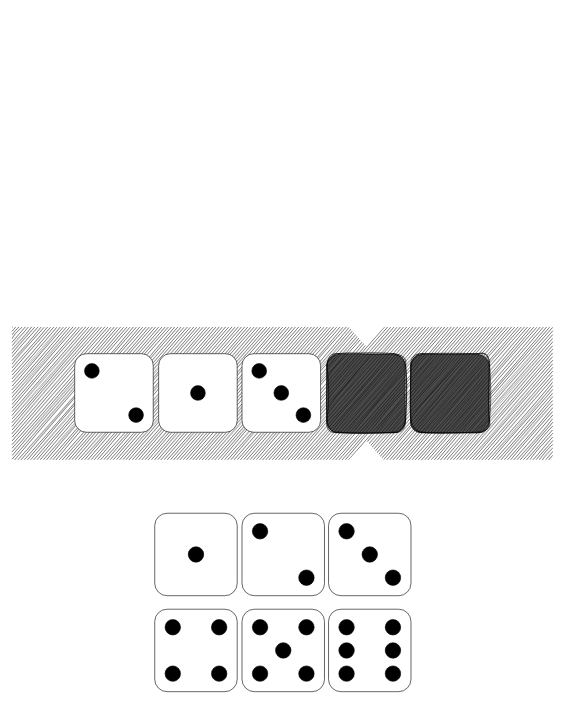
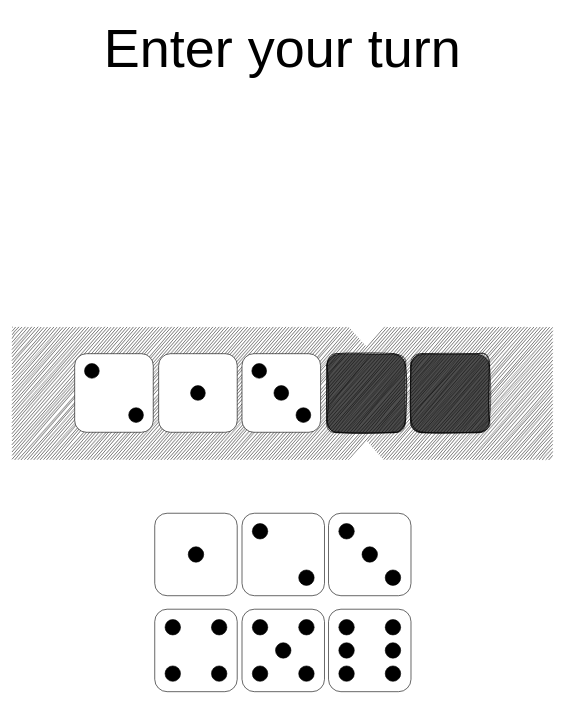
+ <mxCell id="2" value="&lt;font style=&quot;font-size: 90px;&quot;&gt;Enter your turn&lt;/font&gt;" style="text;html=1;align=center;verticalAlign=middle;resizable=0;points=[];autosize=1;strokeColor=none;fillColor=none;" vertex="1" parent="1"><mxGeometry x="160.33" y="20" width="620" height="120" as="geometry" /></mxCell>
